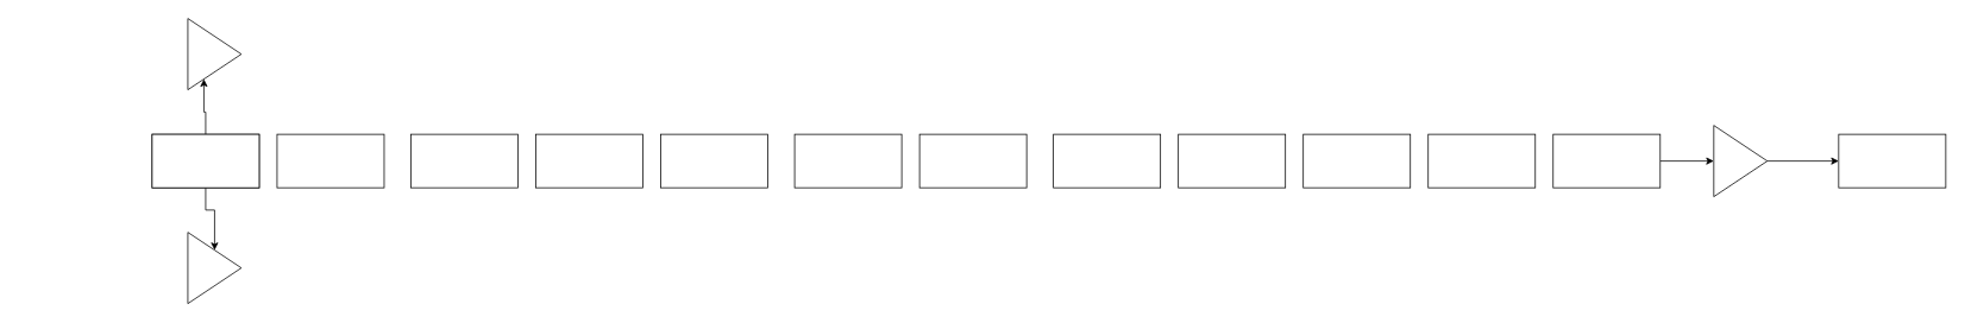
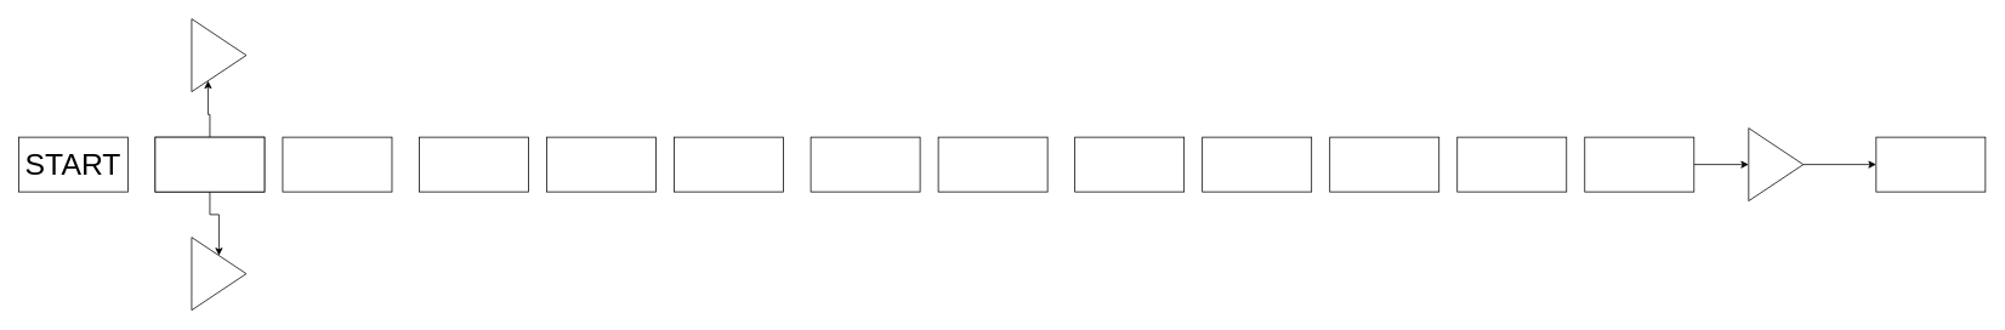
+ <mxCell id="2" value="&lt;font style=&quot;font-size: 33px&quot;&gt;START&lt;br&gt;&lt;/font&gt;" style="rounded=0;whiteSpace=wrap;html=1;" vertex="1" parent="1"><mxGeometry x="20" y="150" width="120" height="60" as="geometry" /></mxCell>
